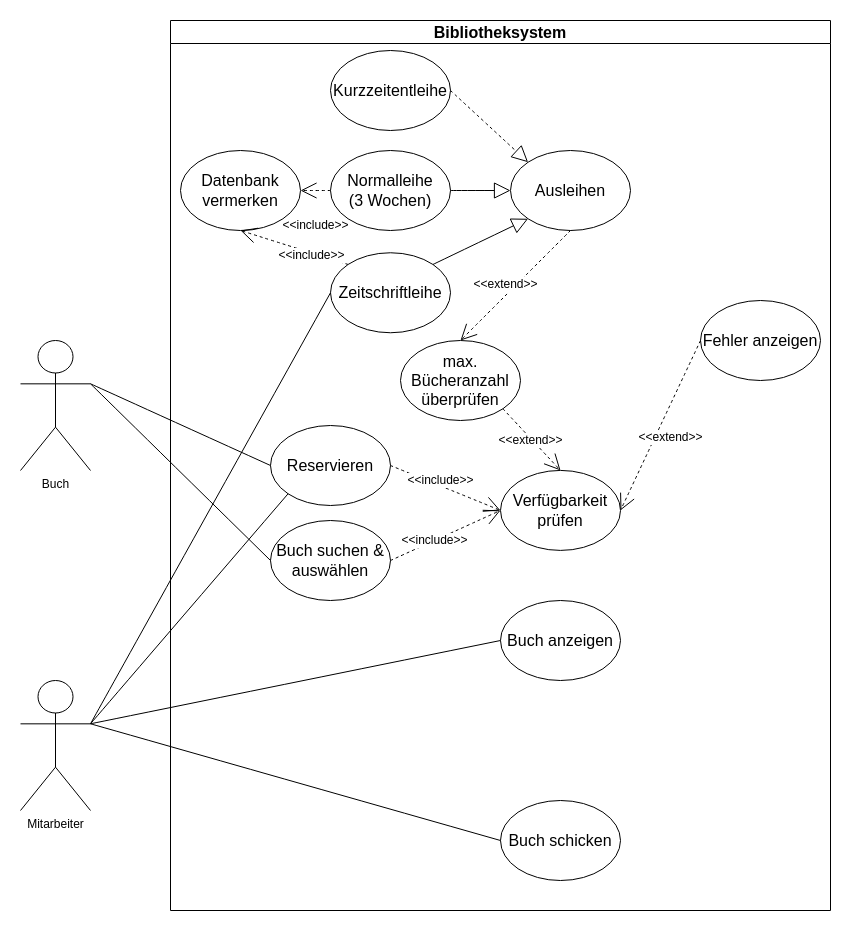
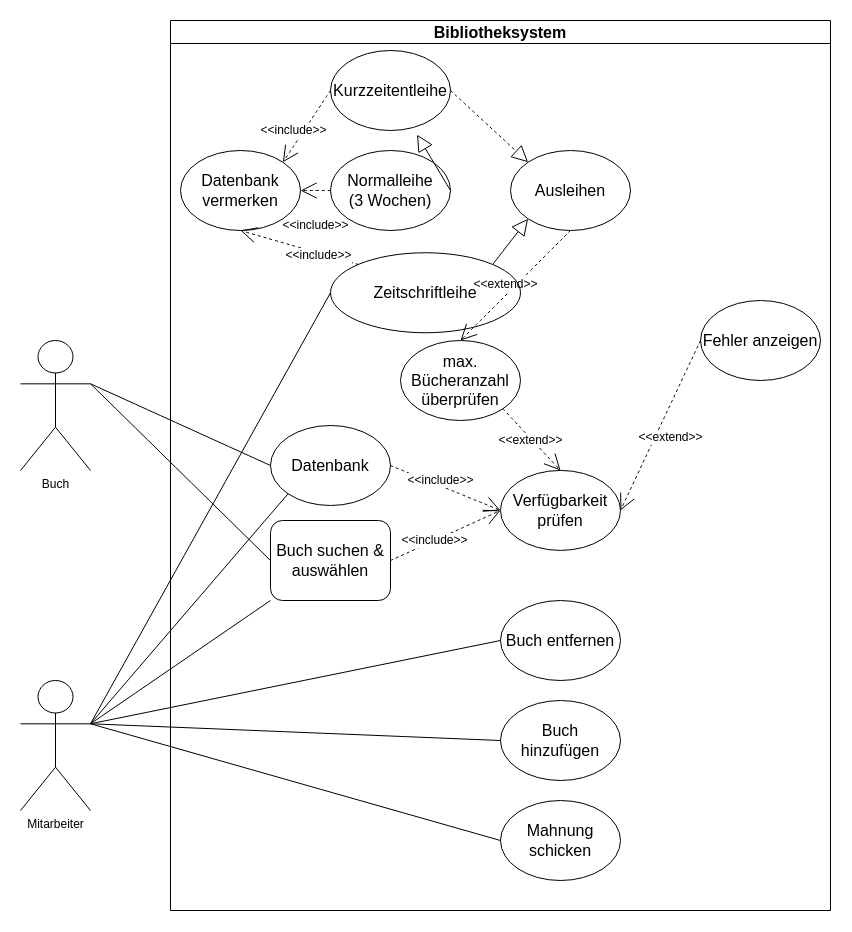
+ <mxCell id="7" style="edgeStyle=none;curved=1;rounded=0;sketch=0;orthogonalLoop=1;jettySize=auto;html=1;exitX=0;exitY=0.5;exitDx=0;exitDy=0;entryX=1;entryY=0;entryDx=0;entryDy=0;shadow=0;labelBackgroundColor=default;labelBorderColor=none;fontSize=12;fontColor=default;endArrow=open;endFill=0;startSize=14;endSize=14;sourcePerimeterSpacing=8;targetPerimeterSpacing=8;dashed=1;" parent="2" source="9" target="33" edge="1"><mxGeometry relative="1" as="geometry" /></mxCell>
+ <mxCell id="8" value="&amp;lt;&amp;lt;include&amp;gt;&amp;gt;" style="edgeLabel;html=1;align=center;verticalAlign=middle;resizable=0;points=[];fontSize=12;fontColor=default;" parent="7" vertex="1" connectable="0"><mxGeometry x="0.401" relative="1" as="geometry"><mxPoint x="-4" y="-10" as="offset" /></mxGeometry></mxCell>
- <mxCell id="10" style="edgeStyle=none;curved=1;rounded=0;sketch=0;orthogonalLoop=1;jettySize=auto;html=1;exitX=1;exitY=0.5;exitDx=0;exitDy=0;entryX=0;entryY=0.5;entryDx=0;entryDy=0;shadow=0;labelBackgroundColor=default;labelBorderColor=none;fontSize=12;fontColor=default;endArrow=block;endFill=0;startSize=14;endSize=14;sourcePerimeterSpacing=8;targetPerimeterSpacing=8;" parent="2" source="12" target="5" edge="1"><mxGeometry relative="1" as="geometry" /></mxCell>
+ <mxCell id="10" style="edgeStyle=none;curved=1;rounded=0;sketch=0;orthogonalLoop=1;jettySize=auto;html=1;exitX=1;exitY=0.5;exitDx=0;exitDy=0;shadow=0;labelBackgroundColor=default;labelBorderColor=none;fontSize=12;fontColor=default;endArrow=block;endFill=0;startSize=14;endSize=14;sourcePerimeterSpacing=8;targetPerimeterSpacing=8;" parent="2" source="12" target="9" edge="1"><mxGeometry relative="1" as="geometry" /></mxCell>
- <mxCell id="16" value="Zeitschriftleihe" style="ellipse;whiteSpace=wrap;html=1;fontSize=16;fillColor=none;" parent="2" vertex="1"><mxGeometry x="160" y="232.25" width="120" height="80" as="geometry" /></mxCell>
+ <mxCell id="16" value="Zeitschriftleihe" style="ellipse;whiteSpace=wrap;html=1;fontSize=16;fillColor=none;" parent="2" vertex="1"><mxGeometry x="160" y="232.25" width="190" height="80" as="geometry" /></mxCell>
- <mxCell id="28" value="Reservieren" style="ellipse;whiteSpace=wrap;html=1;fontSize=16;fillColor=none;" parent="2" vertex="1"><mxGeometry x="100" y="405" width="120" height="80" as="geometry" /></mxCell>
+ <mxCell id="28" value="Datenbank" style="ellipse;whiteSpace=wrap;html=1;fontSize=16;fillColor=none;" parent="2" vertex="1"><mxGeometry x="100" y="405" width="120" height="80" as="geometry" /></mxCell>
- <mxCell id="19" value="Buch suchen &amp;amp;&lt;br&gt;auswählen" style="ellipse;whiteSpace=wrap;html=1;fontSize=16;fillColor=none;" parent="2" vertex="1"><mxGeometry x="100" y="500" width="120" height="80" as="geometry" /></mxCell>
+ <mxCell id="19" value="Buch suchen &amp;amp;&lt;br&gt;auswählen" style="whiteSpace=wrap;html=1;fontSize=16;fillColor=none;rounded=1;" parent="2" vertex="1"><mxGeometry x="100" y="500" width="120" height="80" as="geometry" /></mxCell>
- <mxCell id="24" value="Buch anzeigen" style="ellipse;whiteSpace=wrap;html=1;fontSize=16;fillColor=none;" parent="2" vertex="1"><mxGeometry x="330" y="580" width="120" height="80" as="geometry" /></mxCell>
+ <mxCell id="24" value="Buch entfernen" style="ellipse;whiteSpace=wrap;html=1;fontSize=16;fillColor=none;" parent="2" vertex="1"><mxGeometry x="330" y="580" width="120" height="80" as="geometry" /></mxCell>
+ <mxCell id="42" style="edgeStyle=none;curved=1;rounded=0;sketch=0;orthogonalLoop=1;jettySize=auto;html=1;exitX=1;exitY=0.333;exitDx=0;exitDy=0;exitPerimeter=0;entryX=0;entryY=1;entryDx=0;entryDy=0;shadow=0;labelBackgroundColor=default;labelBorderColor=none;fontSize=12;fontColor=default;endArrow=none;endFill=0;startSize=14;endSize=14;sourcePerimeterSpacing=8;targetPerimeterSpacing=8;" parent="1" source="44" target="19" edge="1"><mxGeometry relative="1" as="geometry" /></mxCell>
+ <mxCell id="39" style="edgeStyle=none;curved=1;rounded=0;sketch=0;orthogonalLoop=1;jettySize=auto;html=1;exitX=1;exitY=0.333;exitDx=0;exitDy=0;exitPerimeter=0;entryX=0;entryY=0.5;entryDx=0;entryDy=0;shadow=0;labelBackgroundColor=default;labelBorderColor=none;fontSize=12;fontColor=default;endArrow=none;endFill=0;startSize=14;endSize=14;sourcePerimeterSpacing=8;targetPerimeterSpacing=8;" parent="1" source="44" target="25" edge="1"><mxGeometry relative="1" as="geometry" /></mxCell>
+ <mxCell id="25" value="Buch hinzufügen" style="ellipse;whiteSpace=wrap;html=1;fontSize=16;fillColor=none;" parent="2" vertex="1"><mxGeometry x="330" y="680" width="120" height="80" as="geometry" /></mxCell>
- <mxCell id="32" value="Buch schicken" style="ellipse;whiteSpace=wrap;html=1;fontSize=16;fillColor=none;" parent="2" vertex="1"><mxGeometry x="330" y="780" width="120" height="80" as="geometry" /></mxCell>
+ <mxCell id="32" value="Mahnung schicken" style="ellipse;whiteSpace=wrap;html=1;fontSize=16;fillColor=none;" parent="2" vertex="1"><mxGeometry x="330" y="780" width="120" height="80" as="geometry" /></mxCell>
